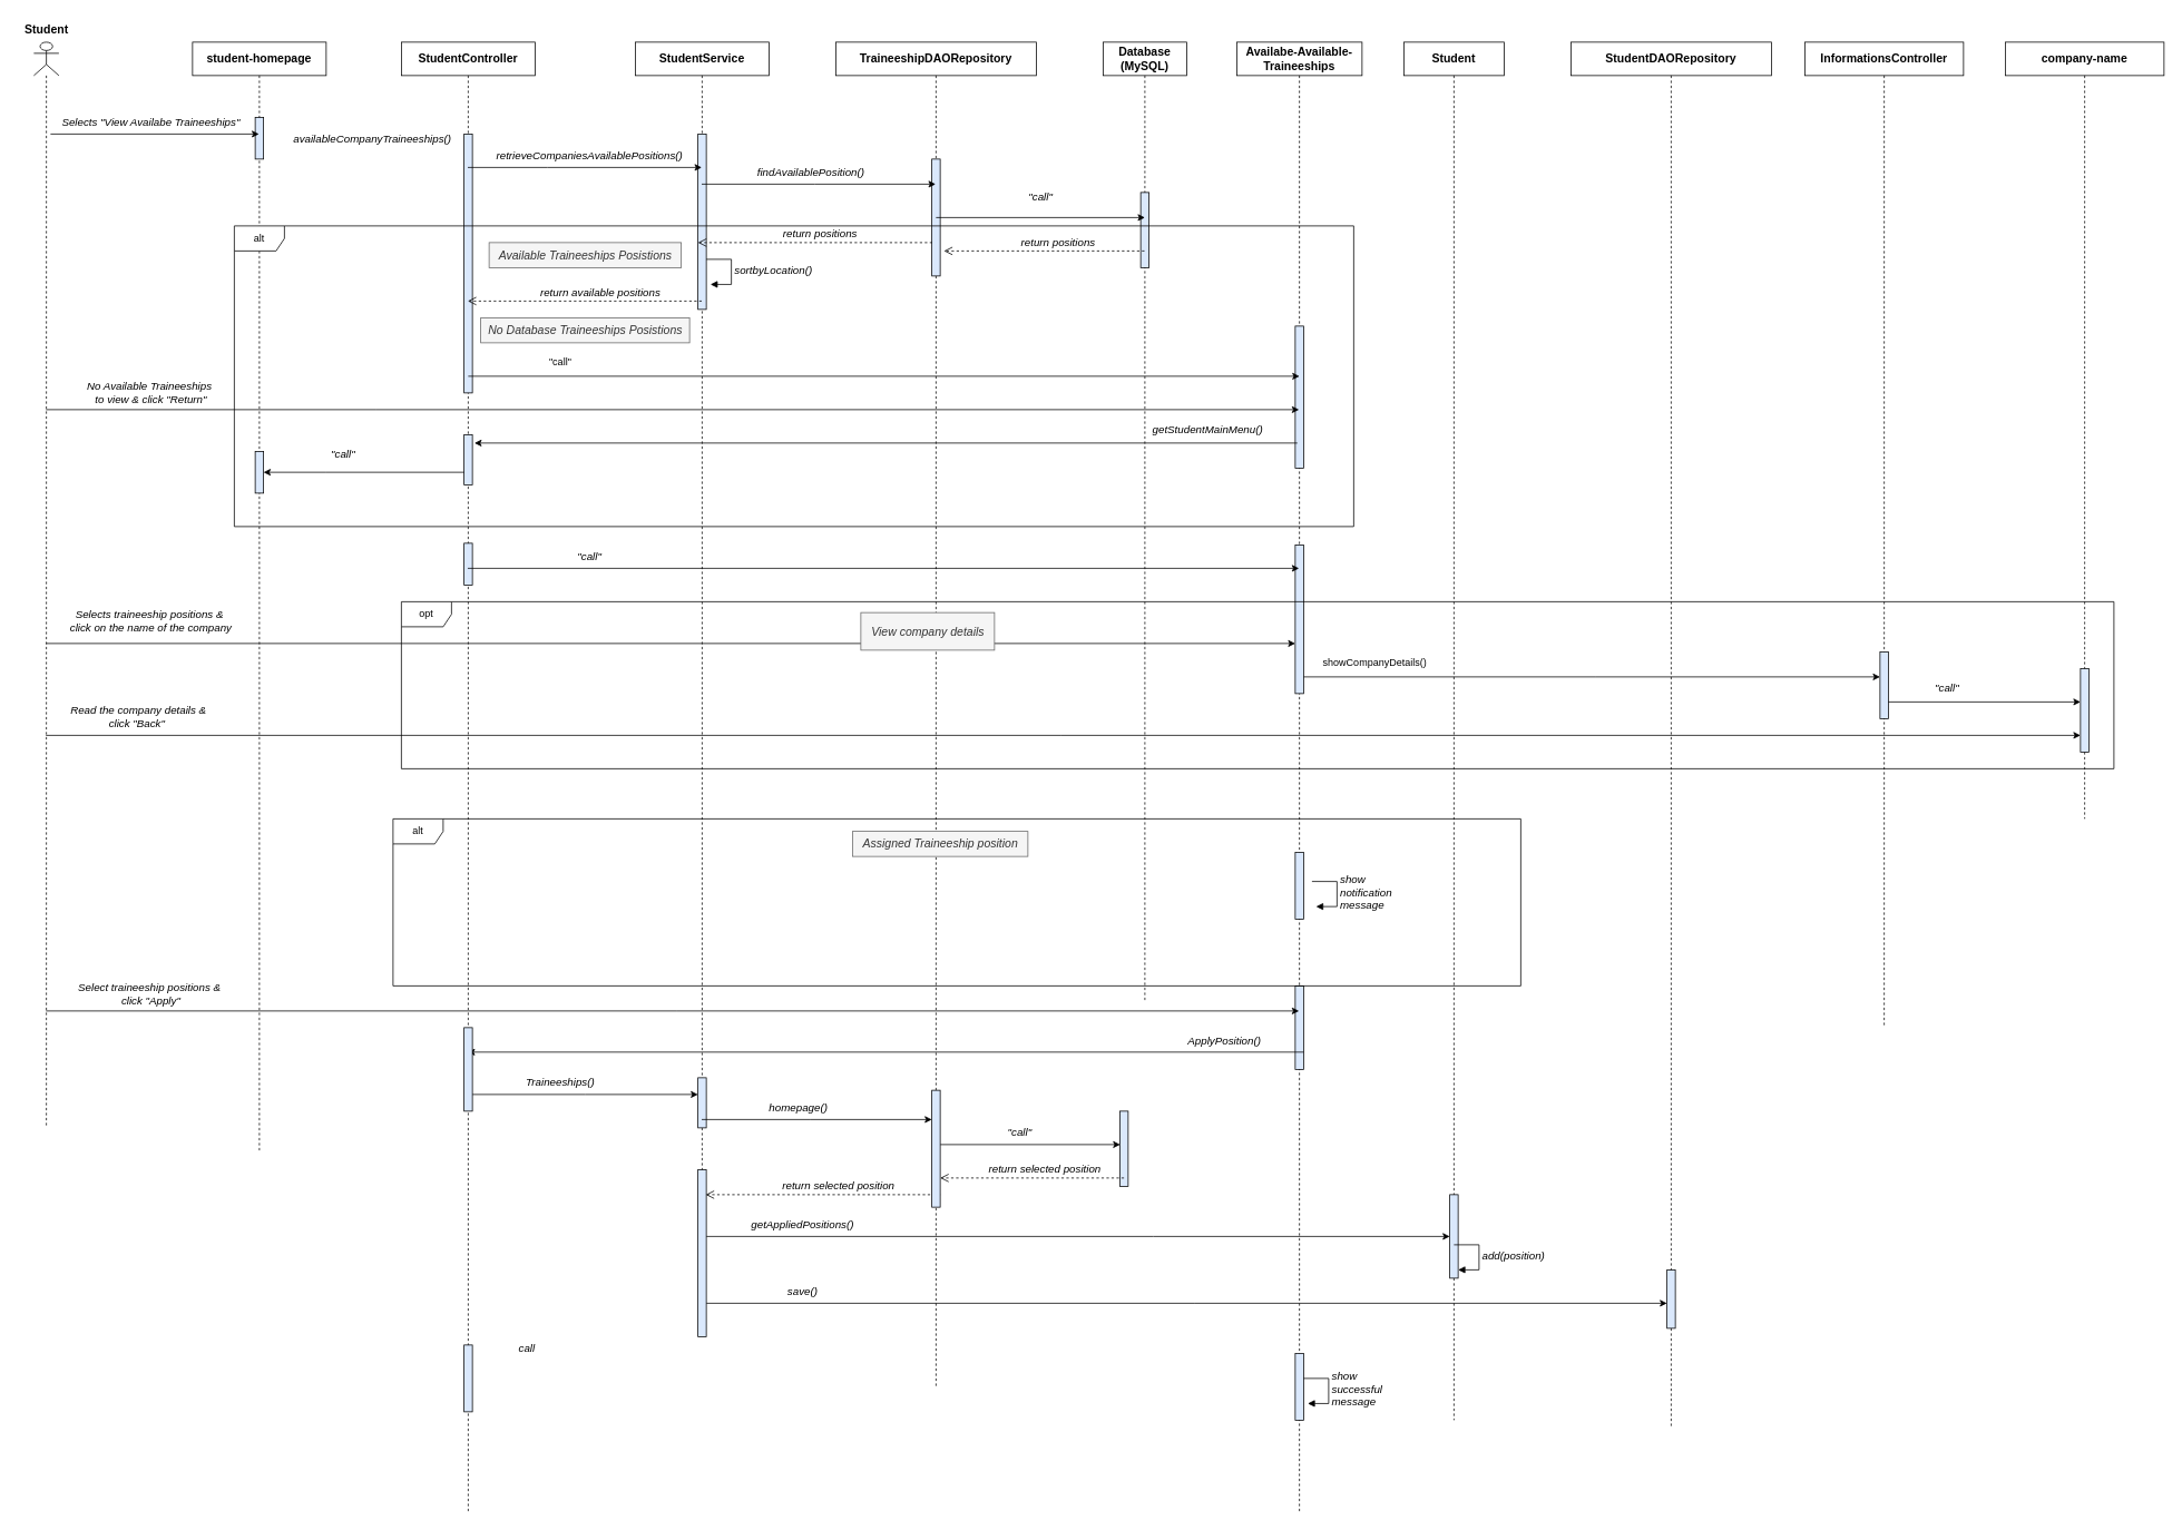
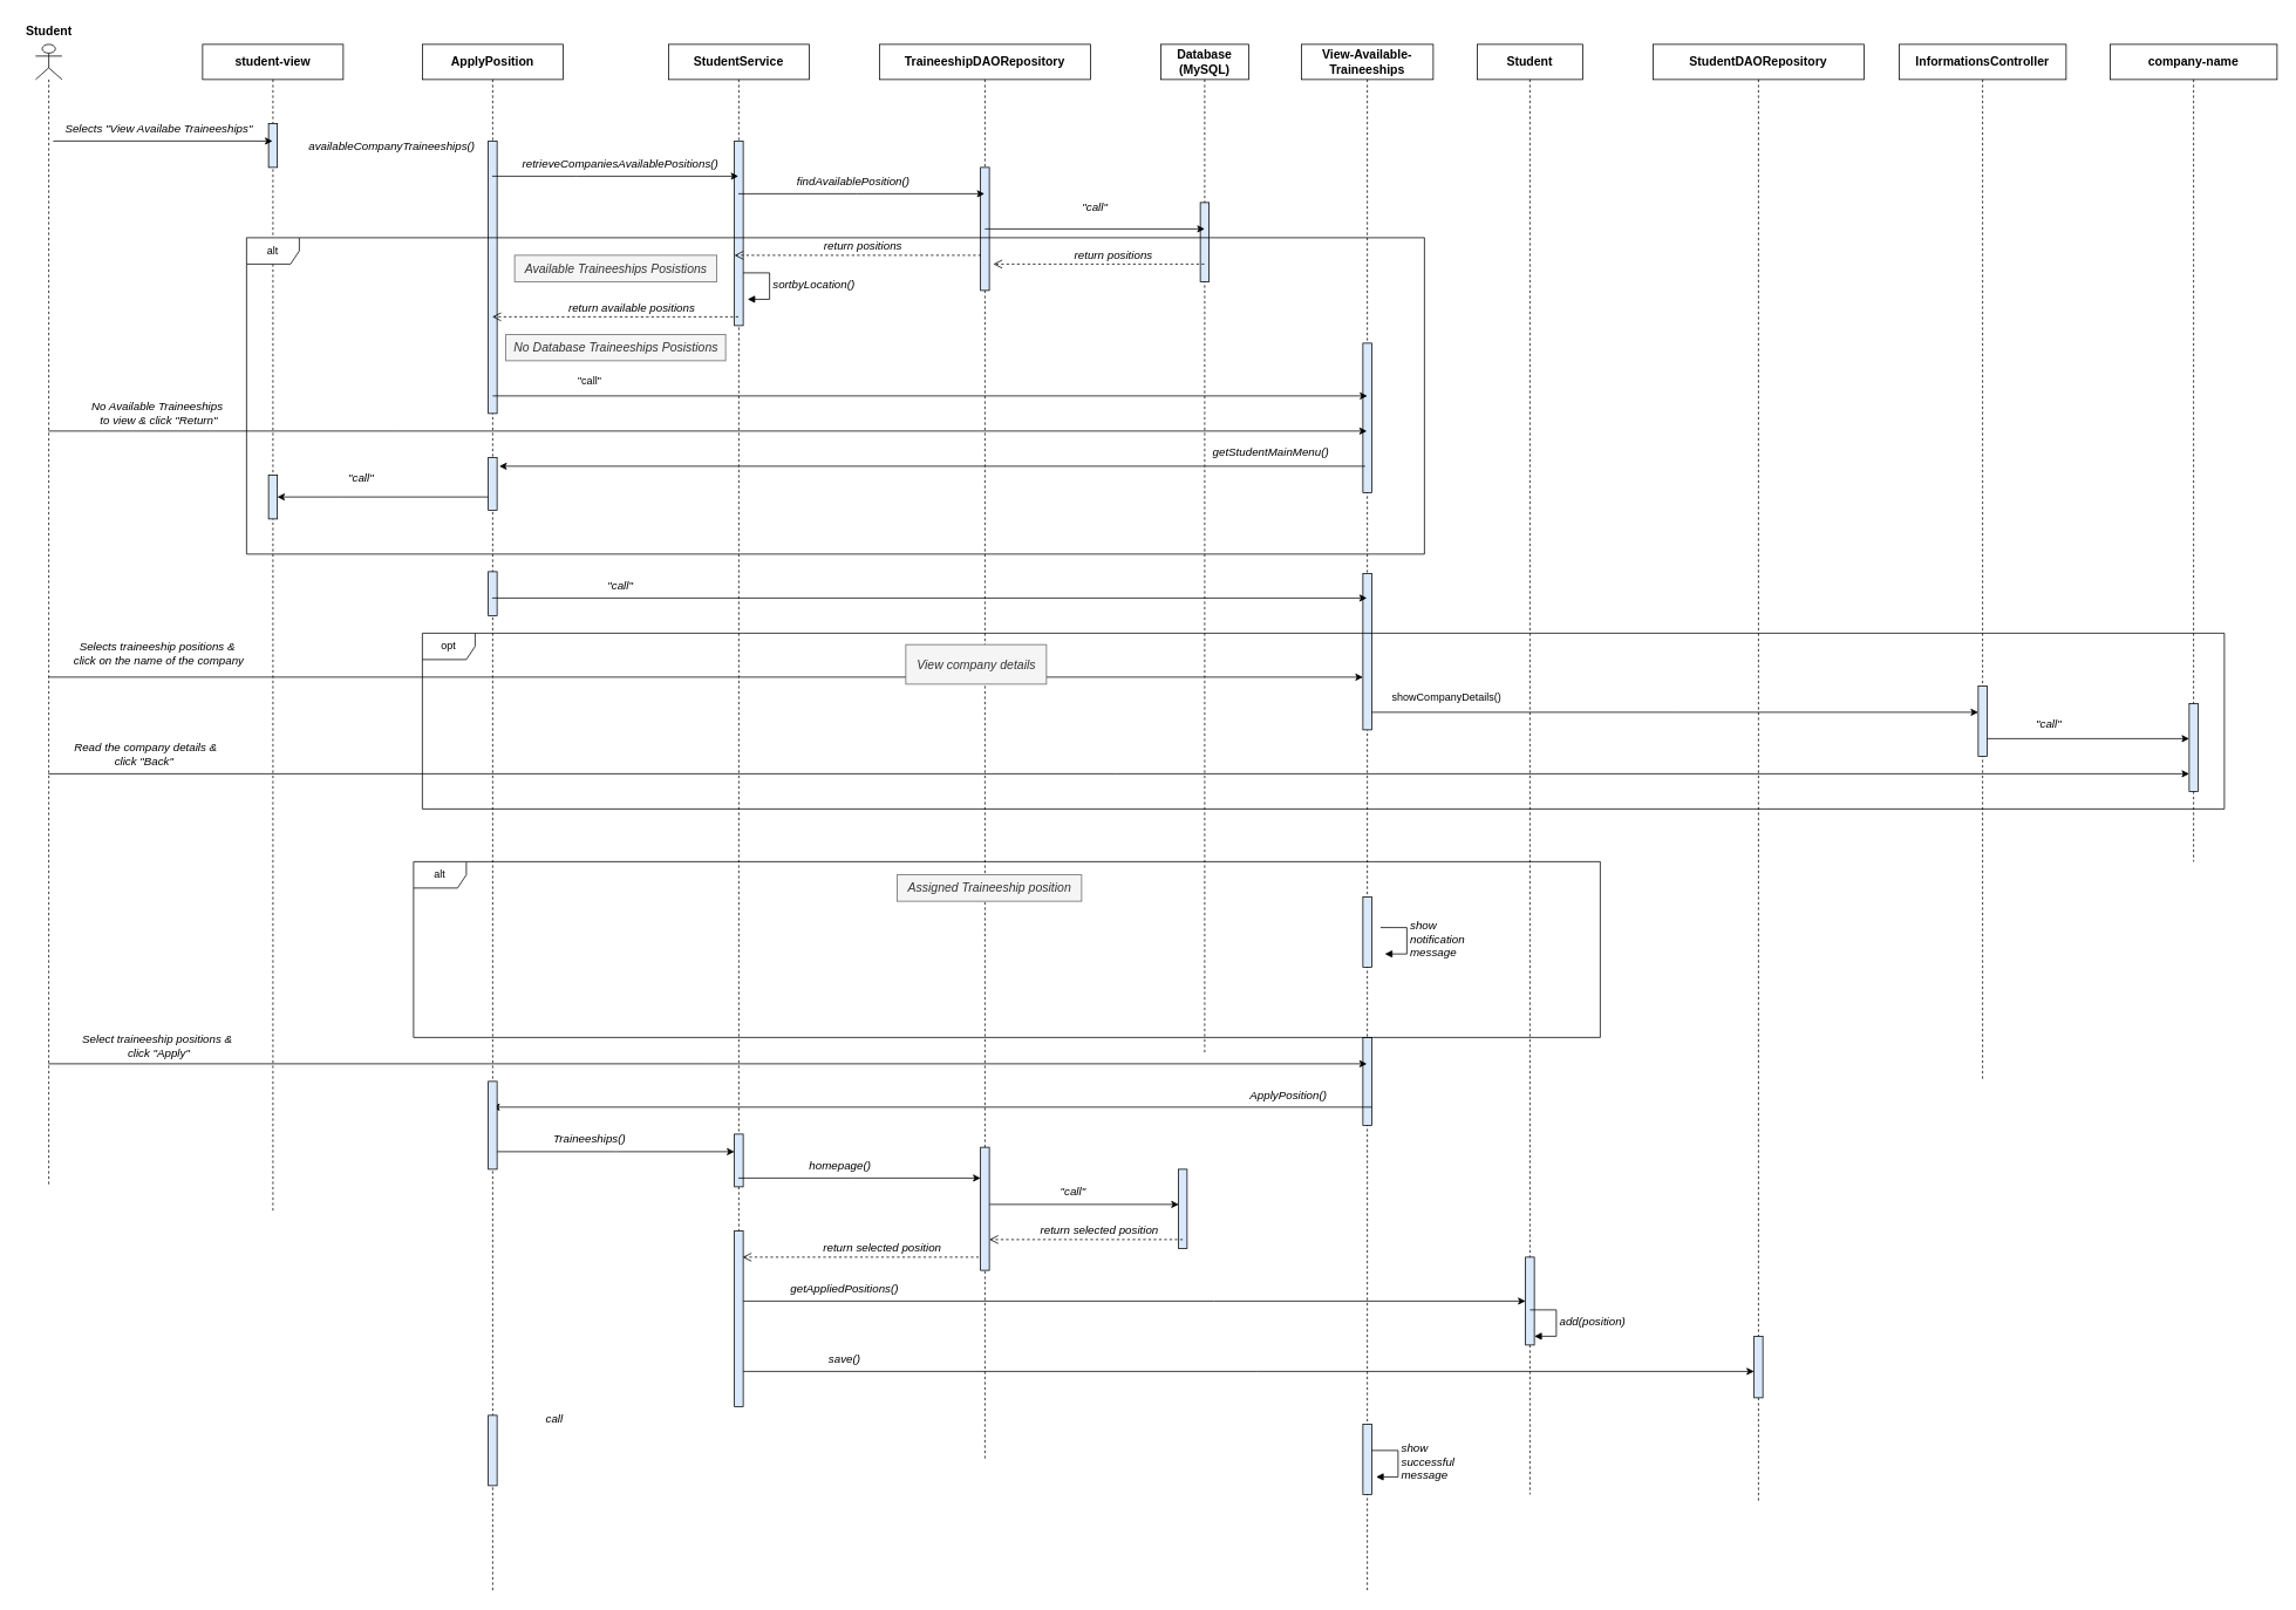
- <mxCell id="4" value="student-homepage" style="shape=umlLifeline;perimeter=lifelinePerimeter;whiteSpace=wrap;html=1;container=1;dropTarget=0;collapsible=0;recursiveResize=0;outlineConnect=0;portConstraint=eastwest;newEdgeStyle={&quot;curved&quot;:0,&quot;rounded&quot;:0};fontSize=14;fontStyle=1" parent="1" vertex="1"><mxGeometry x="230" width="160" height="1330" as="geometry" y="50" /></mxCell>
+ <mxCell id="4" value="student-view" style="shape=umlLifeline;perimeter=lifelinePerimeter;whiteSpace=wrap;html=1;container=1;dropTarget=0;collapsible=0;recursiveResize=0;outlineConnect=0;portConstraint=eastwest;newEdgeStyle={&quot;curved&quot;:0,&quot;rounded&quot;:0};fontSize=14;fontStyle=1" parent="1" vertex="1"><mxGeometry x="230" width="160" height="1330" as="geometry" y="50" /></mxCell>
- <mxCell id="7" value="StudentController" style="shape=umlLifeline;perimeter=lifelinePerimeter;whiteSpace=wrap;html=1;container=1;dropTarget=0;collapsible=0;recursiveResize=0;outlineConnect=0;portConstraint=eastwest;newEdgeStyle={&quot;curved&quot;:0,&quot;rounded&quot;:0};fontSize=14;fontStyle=1" parent="1" vertex="1"><mxGeometry x="480" width="160" height="1760" as="geometry" y="50" /></mxCell>
+ <mxCell id="7" value="ApplyPosition" style="shape=umlLifeline;perimeter=lifelinePerimeter;whiteSpace=wrap;html=1;container=1;dropTarget=0;collapsible=0;recursiveResize=0;outlineConnect=0;portConstraint=eastwest;newEdgeStyle={&quot;curved&quot;:0,&quot;rounded&quot;:0};fontSize=14;fontStyle=1" parent="1" vertex="1"><mxGeometry x="480" width="160" height="1760" as="geometry" y="50" /></mxCell>
- <mxCell id="29" value="Availabe-Available-Traineeships" style="shape=umlLifeline;perimeter=lifelinePerimeter;whiteSpace=wrap;html=1;container=1;dropTarget=0;collapsible=0;recursiveResize=0;outlineConnect=0;portConstraint=eastwest;newEdgeStyle={&quot;curved&quot;:0,&quot;rounded&quot;:0};fontSize=14;fontStyle=1" parent="1" vertex="1"><mxGeometry x="1480" width="150" height="1760" as="geometry" y="50" /></mxCell>
+ <mxCell id="29" value="View-Available-Traineeships" style="shape=umlLifeline;perimeter=lifelinePerimeter;whiteSpace=wrap;html=1;container=1;dropTarget=0;collapsible=0;recursiveResize=0;outlineConnect=0;portConstraint=eastwest;newEdgeStyle={&quot;curved&quot;:0,&quot;rounded&quot;:0};fontSize=14;fontStyle=1" parent="1" vertex="1"><mxGeometry x="1480" width="150" height="1760" as="geometry" y="50" /></mxCell>
